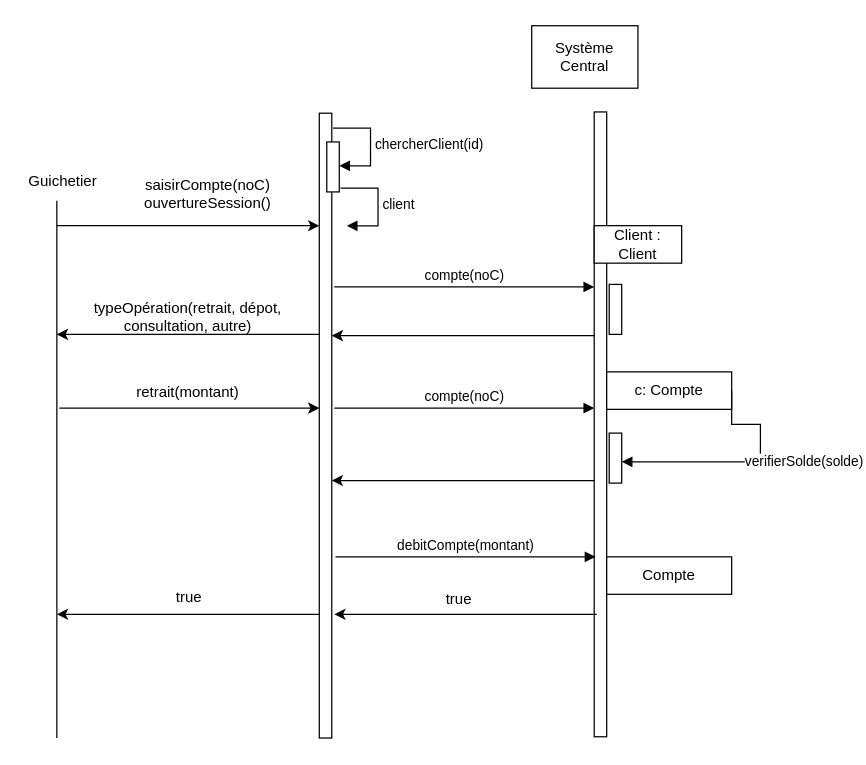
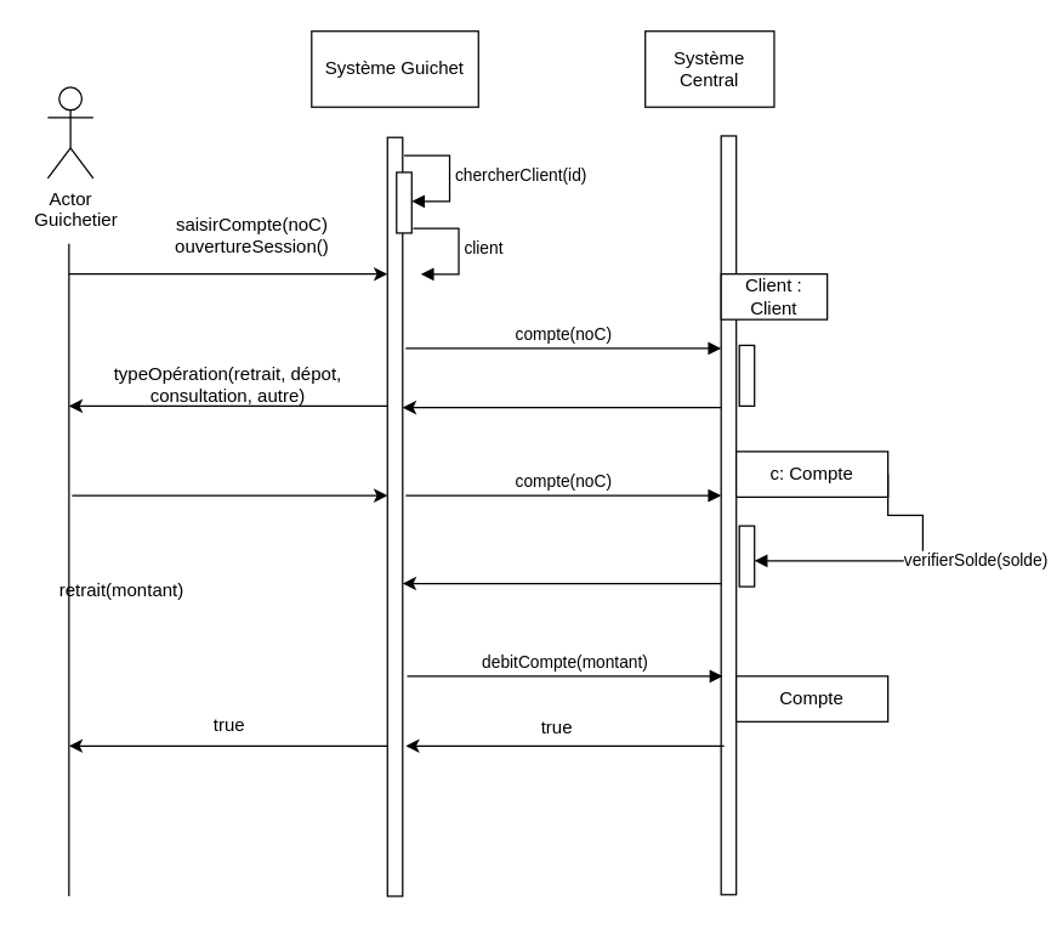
+ <mxCell id="6" value="Système Guichet" style="html=1;whiteSpace=wrap;" vertex="1" parent="1"><mxGeometry x="205" y="20" width="110" height="50" as="geometry" /></mxCell>
+ <mxCell id="2" value="Actor" style="shape=umlActor;verticalLabelPosition=bottom;verticalAlign=top;html=1;" vertex="1" parent="1"><mxGeometry x="31" y="57" width="30" height="60" as="geometry" /></mxCell>
- <mxCell id="21" value="retrait(montant)" style="text;html=1;align=center;verticalAlign=middle;whiteSpace=wrap;rounded=0;" vertex="1" parent="1"><mxGeometry x="75" y="299" width="150" height="30" as="geometry" /></mxCell>
+ <mxCell id="21" value="retrait(montant)" style="text;html=1;align=center;verticalAlign=middle;whiteSpace=wrap;rounded=0;" vertex="1" parent="1"><mxGeometry x="5" y="374" width="150" height="30" as="geometry" /></mxCell>
